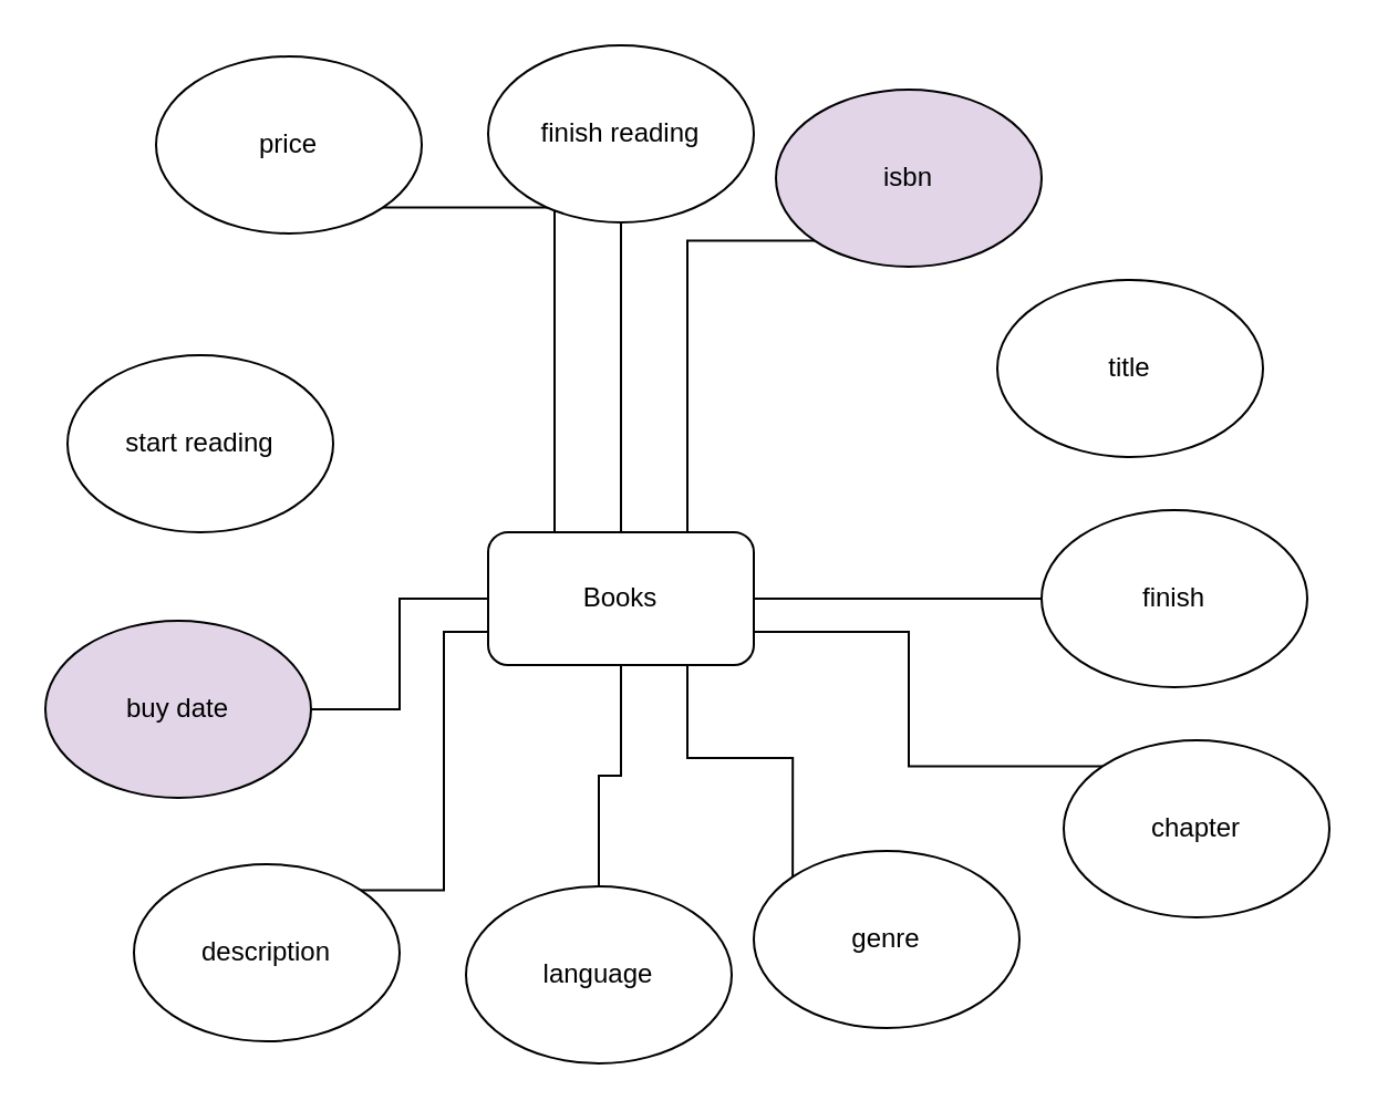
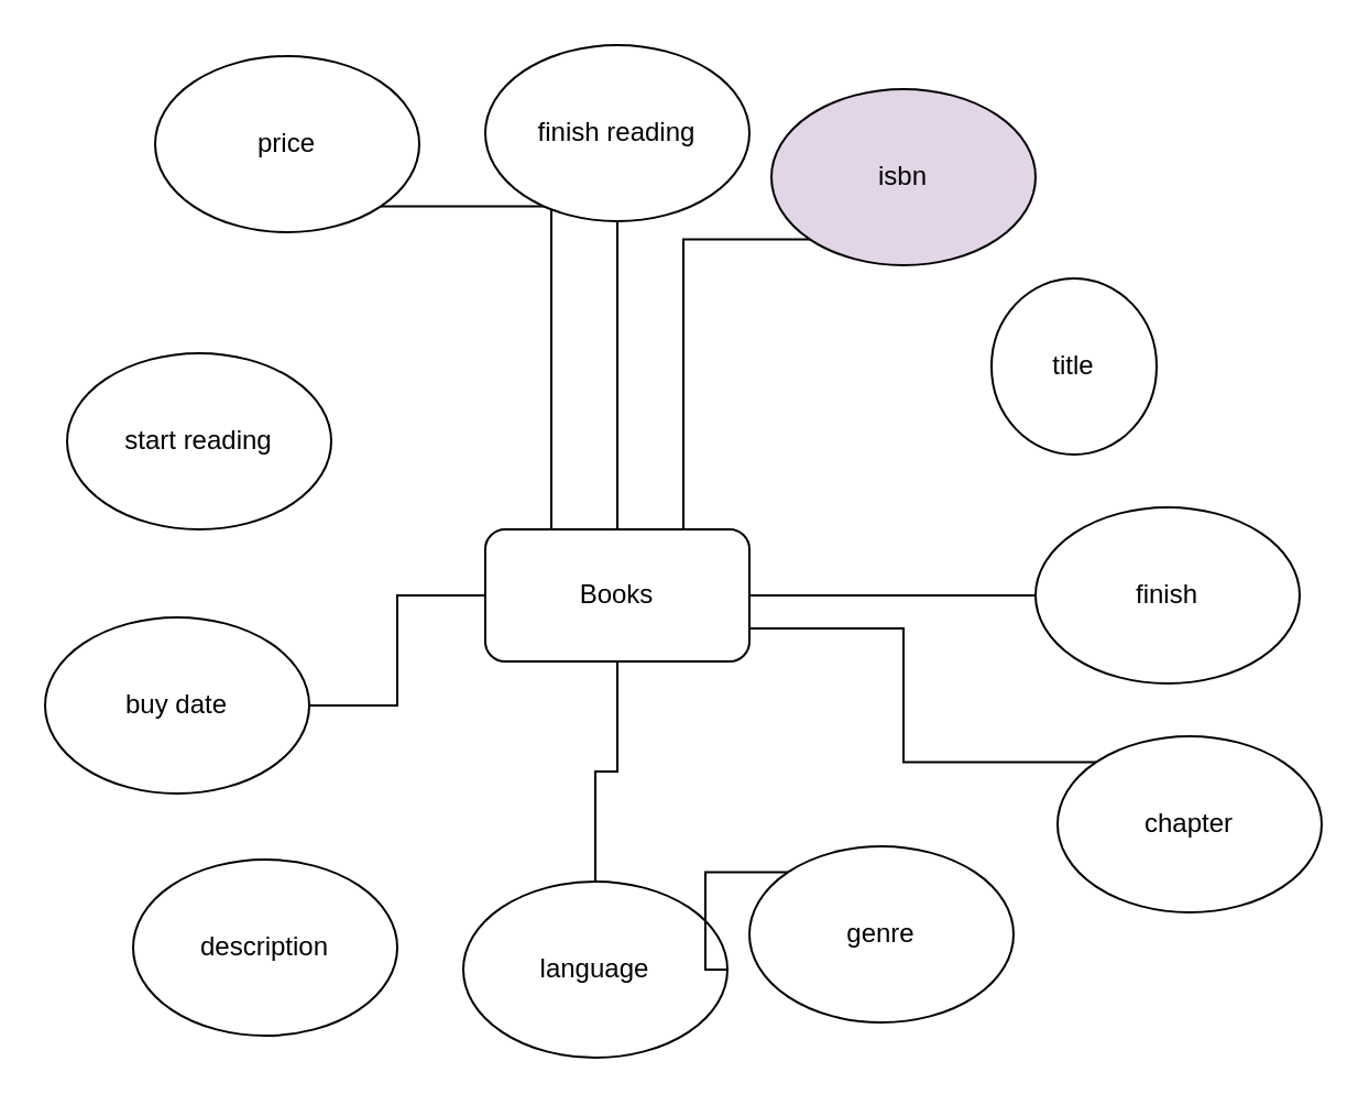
- <mxCell id="19" value="title" style="ellipse;whiteSpace=wrap;html=1;" vertex="1" parent="1"><mxGeometry x="450" y="126" width="120" height="80" as="geometry" /></mxCell>
+ <mxCell id="19" value="title" style="ellipse;whiteSpace=wrap;html=1;" vertex="1" parent="1"><mxGeometry x="450" y="126" width="75" height="80" as="geometry" /></mxCell>
- <mxCell id="6" value="buy date" style="ellipse;whiteSpace=wrap;html=1;fillColor=#e1d5e7;" vertex="1" parent="1"><mxGeometry x="20" y="280" width="120" height="80" as="geometry" /></mxCell>
+ <mxCell id="6" value="buy date" style="ellipse;whiteSpace=wrap;html=1;" vertex="1" parent="1"><mxGeometry x="20" y="280" width="120" height="80" as="geometry" /></mxCell>
- <mxCell id="13" style="edgeStyle=orthogonalEdgeStyle;rounded=0;orthogonalLoop=1;jettySize=auto;html=1;exitX=0;exitY=0;exitDx=0;exitDy=0;entryX=0.75;entryY=1;entryDx=0;entryDy=0;endArrow=none;endFill=0;" edge="1" parent="1" source="14" target="3"><mxGeometry relative="1" as="geometry" /></mxCell>
+ <mxCell id="13" style="edgeStyle=orthogonalEdgeStyle;rounded=0;orthogonalLoop=1;jettySize=auto;html=1;exitX=0;exitY=0;exitDx=0;exitDy=0;endArrow=none;endFill=0;" edge="1" parent="1" source="14" target="12"><mxGeometry relative="1" as="geometry" /></mxCell>
- <mxCell id="9" style="edgeStyle=orthogonalEdgeStyle;rounded=0;orthogonalLoop=1;jettySize=auto;html=1;exitX=1;exitY=0;exitDx=0;exitDy=0;entryX=0;entryY=0.75;entryDx=0;entryDy=0;endArrow=none;endFill=0;" edge="1" parent="1" source="10" target="3"><mxGeometry relative="1" as="geometry" /></mxCell>
